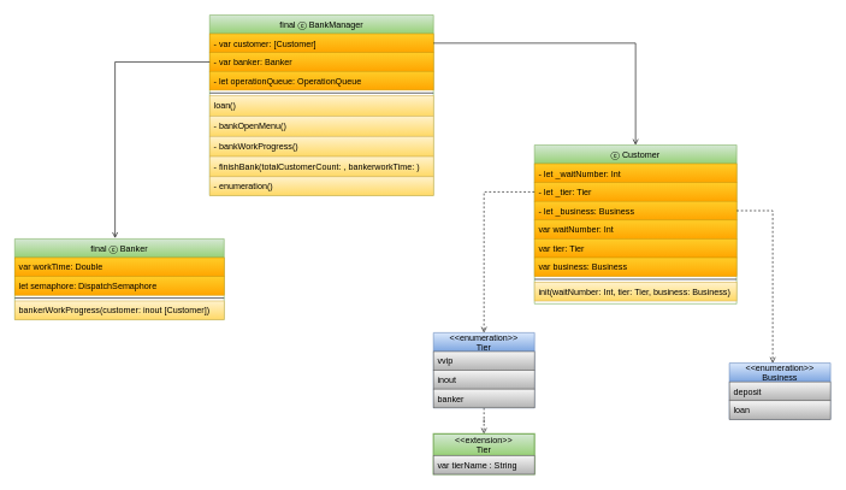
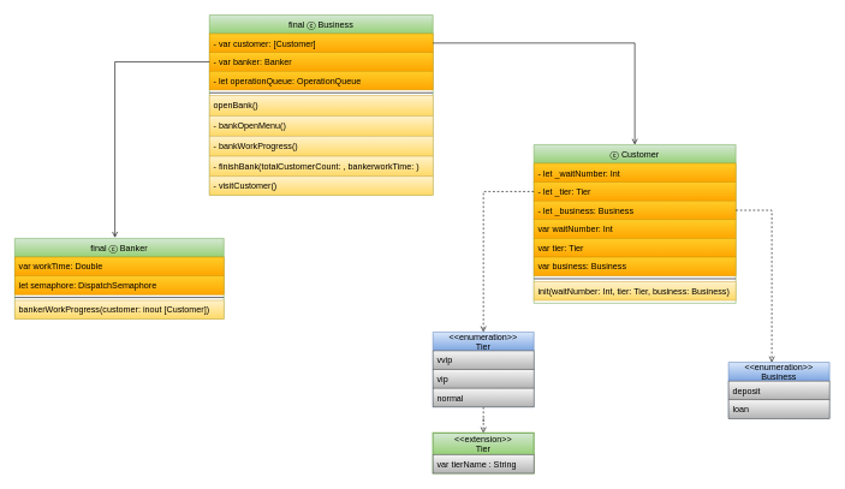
- <mxCell id="2" value="final ⓒ BankManager" style="swimlane;fontStyle=0;align=center;verticalAlign=top;childLayout=stackLayout;horizontal=1;startSize=26;horizontalStack=0;resizeParent=1;resizeLast=0;collapsible=1;marginBottom=0;rounded=0;shadow=0;strokeWidth=1;gradientColor=#97d077;fillColor=#d5e8d4;strokeColor=#82b366;" parent="1" vertex="1"><mxGeometry x="290" y="20" width="310" height="250" as="geometry"><mxRectangle x="230" y="140" width="160" height="26" as="alternateBounds" /></mxGeometry></mxCell>
+ <mxCell id="2" value="final ⓒ Business" style="swimlane;fontStyle=0;align=center;verticalAlign=top;childLayout=stackLayout;horizontal=1;startSize=26;horizontalStack=0;resizeParent=1;resizeLast=0;collapsible=1;marginBottom=0;rounded=0;shadow=0;strokeWidth=1;gradientColor=#97d077;fillColor=#d5e8d4;strokeColor=#82b366;" parent="1" vertex="1"><mxGeometry x="290" y="20" width="310" height="250" as="geometry"><mxRectangle x="230" y="140" width="160" height="26" as="alternateBounds" /></mxGeometry></mxCell>
- <mxCell id="7" value="loan()" style="text;align=left;verticalAlign=top;spacingLeft=4;spacingRight=4;overflow=hidden;rotatable=0;points=[[0,0.5],[1,0.5]];portConstraint=eastwest;gradientColor=#ffd966;fillColor=#fff2cc;strokeColor=#d6b656;" parent="2" vertex="1"><mxGeometry y="112" width="310" height="28" as="geometry" /></mxCell>
+ <mxCell id="7" value="openBank()" style="text;align=left;verticalAlign=top;spacingLeft=4;spacingRight=4;overflow=hidden;rotatable=0;points=[[0,0.5],[1,0.5]];portConstraint=eastwest;gradientColor=#ffd966;fillColor=#fff2cc;strokeColor=#d6b656;" parent="2" vertex="1"><mxGeometry y="112" width="310" height="28" as="geometry" /></mxCell>
- <mxCell id="11" value="- enumeration()" style="text;align=left;verticalAlign=top;spacingLeft=4;spacingRight=4;overflow=hidden;rotatable=0;points=[[0,0.5],[1,0.5]];portConstraint=eastwest;gradientColor=#ffd966;fillColor=#fff2cc;strokeColor=#d6b656;" vertex="1" parent="2"><mxGeometry y="224" width="310" height="26" as="geometry" /></mxCell>
+ <mxCell id="11" value="- visitCustomer()" style="text;align=left;verticalAlign=top;spacingLeft=4;spacingRight=4;overflow=hidden;rotatable=0;points=[[0,0.5],[1,0.5]];portConstraint=eastwest;gradientColor=#ffd966;fillColor=#fff2cc;strokeColor=#d6b656;" vertex="1" parent="2"><mxGeometry y="224" width="310" height="26" as="geometry" /></mxCell>
- <mxCell id="29" value="inout" style="text;strokeColor=#666666;fillColor=#f5f5f5;align=left;verticalAlign=top;spacingLeft=4;spacingRight=4;overflow=hidden;rotatable=0;points=[[0,0.5],[1,0.5]];portConstraint=eastwest;gradientColor=#b3b3b3;" vertex="1" parent="27"><mxGeometry y="52" width="140" height="26" as="geometry" /></mxCell>
+ <mxCell id="29" value="vip" style="text;strokeColor=#666666;fillColor=#f5f5f5;align=left;verticalAlign=top;spacingLeft=4;spacingRight=4;overflow=hidden;rotatable=0;points=[[0,0.5],[1,0.5]];portConstraint=eastwest;gradientColor=#b3b3b3;" vertex="1" parent="27"><mxGeometry y="52" width="140" height="26" as="geometry" /></mxCell>
- <mxCell id="30" value="banker" style="text;strokeColor=#666666;fillColor=#f5f5f5;align=left;verticalAlign=top;spacingLeft=4;spacingRight=4;overflow=hidden;rotatable=0;points=[[0,0.5],[1,0.5]];portConstraint=eastwest;gradientColor=#b3b3b3;" vertex="1" parent="27"><mxGeometry y="78" width="140" height="26" as="geometry" /></mxCell>
+ <mxCell id="30" value="normal" style="text;strokeColor=#666666;fillColor=#f5f5f5;align=left;verticalAlign=top;spacingLeft=4;spacingRight=4;overflow=hidden;rotatable=0;points=[[0,0.5],[1,0.5]];portConstraint=eastwest;gradientColor=#b3b3b3;" vertex="1" parent="27"><mxGeometry y="78" width="140" height="26" as="geometry" /></mxCell>
